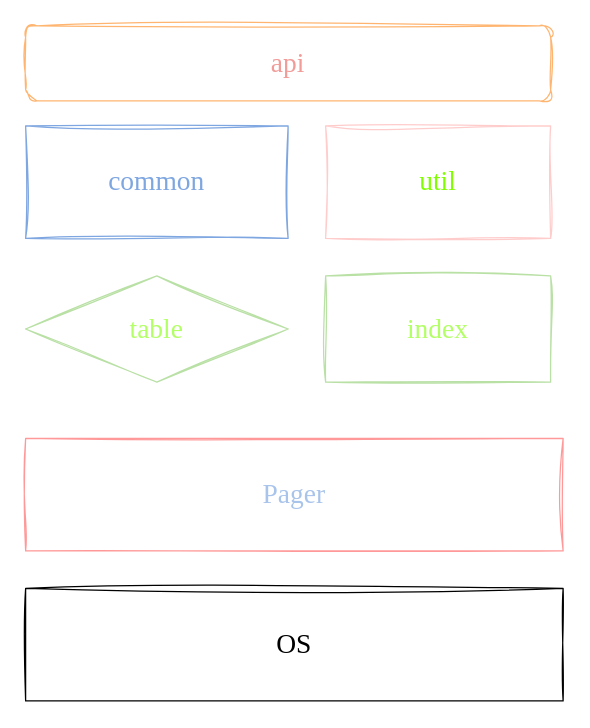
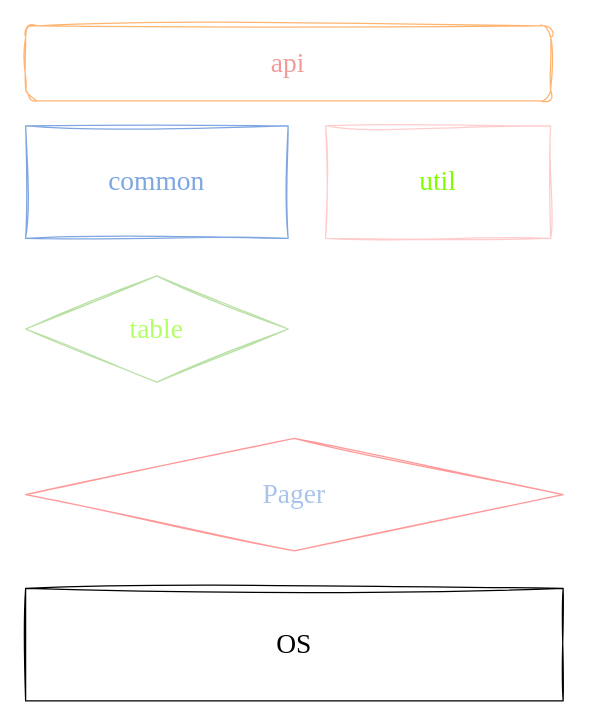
- <mxCell id="7" value="&lt;font face=&quot;Comic Sans MS&quot; style=&quot;font-size: 22px; color: rgb(179, 255, 102);&quot;&gt;index&lt;/font&gt;" style="rounded=0;whiteSpace=wrap;html=1;sketch=1;hachureGap=4;jiggle=2;curveFitting=1;fontFamily=Architects Daughter;fontSource=https%3A%2F%2Ffonts.googleapis.com%2Fcss%3Ffamily%3DArchitects%2BDaughter;strokeColor=#B9E0A5;" vertex="1" parent="1"><mxGeometry x="260" y="220" width="180" height="85" as="geometry" /></mxCell>
- <mxCell id="5" value="&lt;font style=&quot;font-size: 22px; color: rgb(169, 196, 235);&quot; face=&quot;Comic Sans MS&quot;&gt;Pager&lt;/font&gt;" style="rounded=0;whiteSpace=wrap;html=1;sketch=1;hachureGap=4;jiggle=2;curveFitting=1;fontFamily=Architects Daughter;fontSource=https%3A%2F%2Ffonts.googleapis.com%2Fcss%3Ffamily%3DArchitects%2BDaughter;strokeColor=#FF9999;" vertex="1" parent="1"><mxGeometry x="20" y="350" width="430" height="90" as="geometry" /></mxCell>
+ <mxCell id="5" value="&lt;font style=&quot;font-size: 22px; color: rgb(169, 196, 235);&quot; face=&quot;Comic Sans MS&quot;&gt;Pager&lt;/font&gt;" style="rhombus;whiteSpace=wrap;html=1;sketch=1;hachureGap=4;jiggle=2;curveFitting=1;fontFamily=Architects Daughter;fontSource=https%3A%2F%2Ffonts.googleapis.com%2Fcss%3Ffamily%3DArchitects%2BDaughter;strokeColor=#FF9999;" vertex="1" parent="1"><mxGeometry x="20" y="350" width="430" height="90" as="geometry" /></mxCell>
